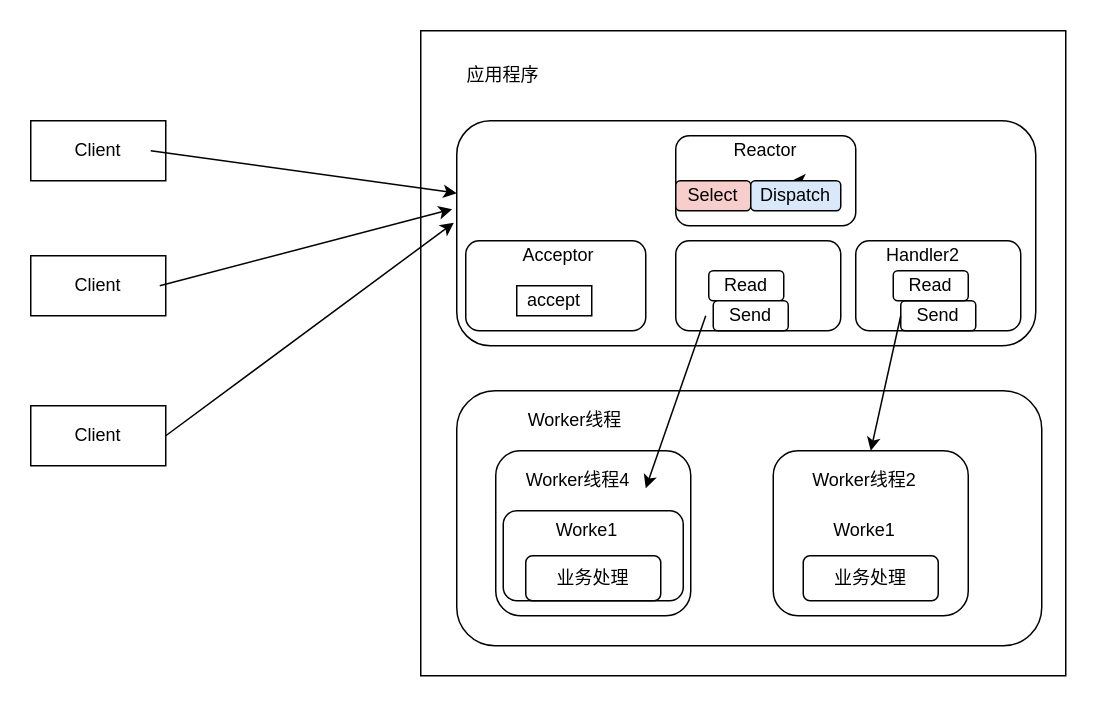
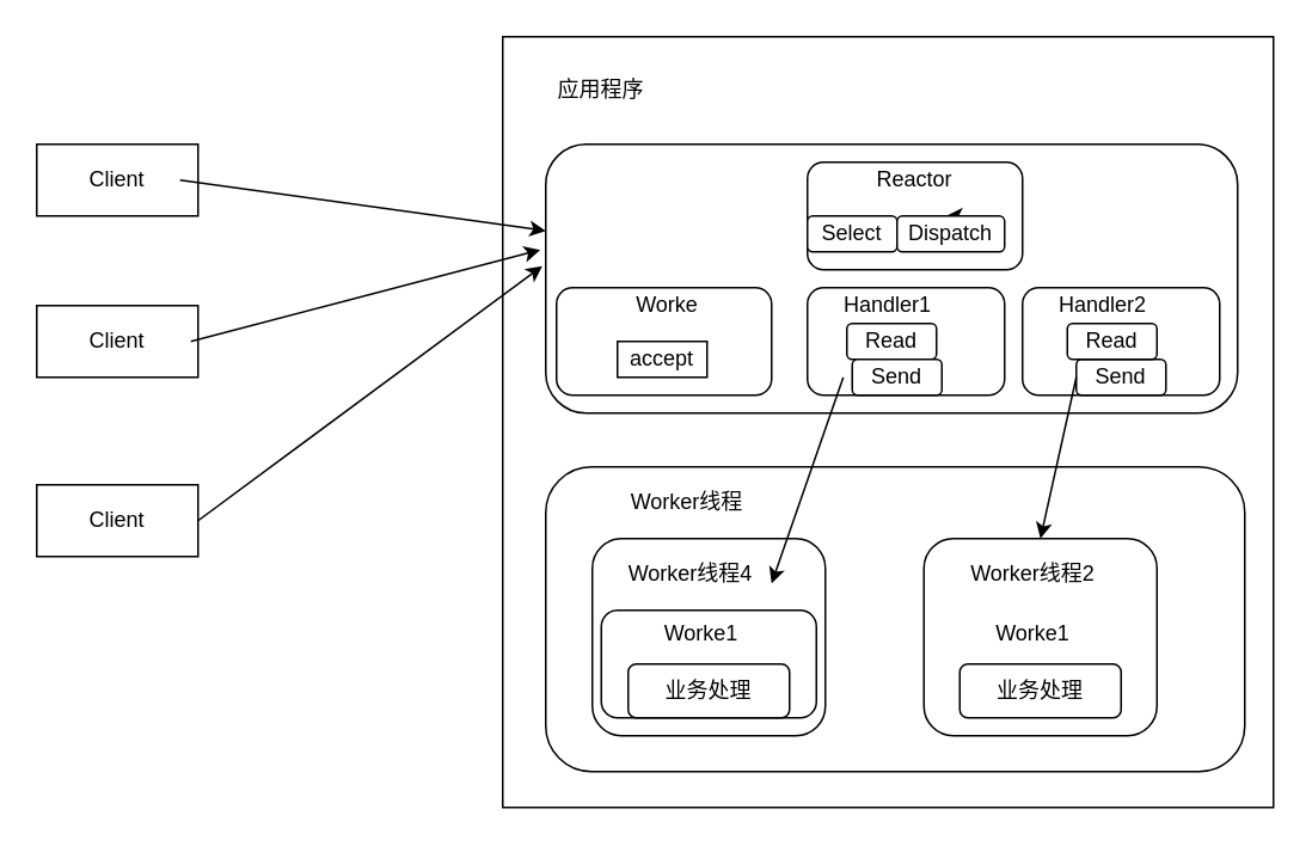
- <mxCell id="8" value="Select" style="rounded=1;whiteSpace=wrap;html=1;fillColor=#f8cecc;" vertex="1" parent="1"><mxGeometry x="450" y="120" width="50" height="20" as="geometry" /></mxCell>
+ <mxCell id="8" value="Select" style="rounded=1;whiteSpace=wrap;html=1;" vertex="1" parent="1"><mxGeometry x="450" y="120" width="50" height="20" as="geometry" /></mxCell>
- <mxCell id="10" value="Dispatch" style="rounded=1;whiteSpace=wrap;html=1;fillColor=#dae8fc;" vertex="1" parent="1"><mxGeometry x="500" y="120" width="60" height="20" as="geometry" /></mxCell>
+ <mxCell id="10" value="Dispatch" style="rounded=1;whiteSpace=wrap;html=1;" vertex="1" parent="1"><mxGeometry x="500" y="120" width="60" height="20" as="geometry" /></mxCell>
- <mxCell id="12" value="Acceptor" style="text;html=1;strokeColor=none;fillColor=none;align=center;verticalAlign=middle;whiteSpace=wrap;rounded=0;" vertex="1" parent="1"><mxGeometry x="344" y="160" width="56" height="20" as="geometry" /></mxCell>
+ <mxCell id="12" value="Worke" style="text;html=1;strokeColor=none;fillColor=none;align=center;verticalAlign=middle;whiteSpace=wrap;rounded=0;" vertex="1" parent="1"><mxGeometry x="344" y="160" width="56" height="20" as="geometry" /></mxCell>
+ <mxCell id="15" value="Handler1" style="text;html=1;strokeColor=none;fillColor=none;align=center;verticalAlign=middle;whiteSpace=wrap;rounded=0;" vertex="1" parent="1"><mxGeometry x="475" y="160" width="40" height="20" as="geometry" /></mxCell>
